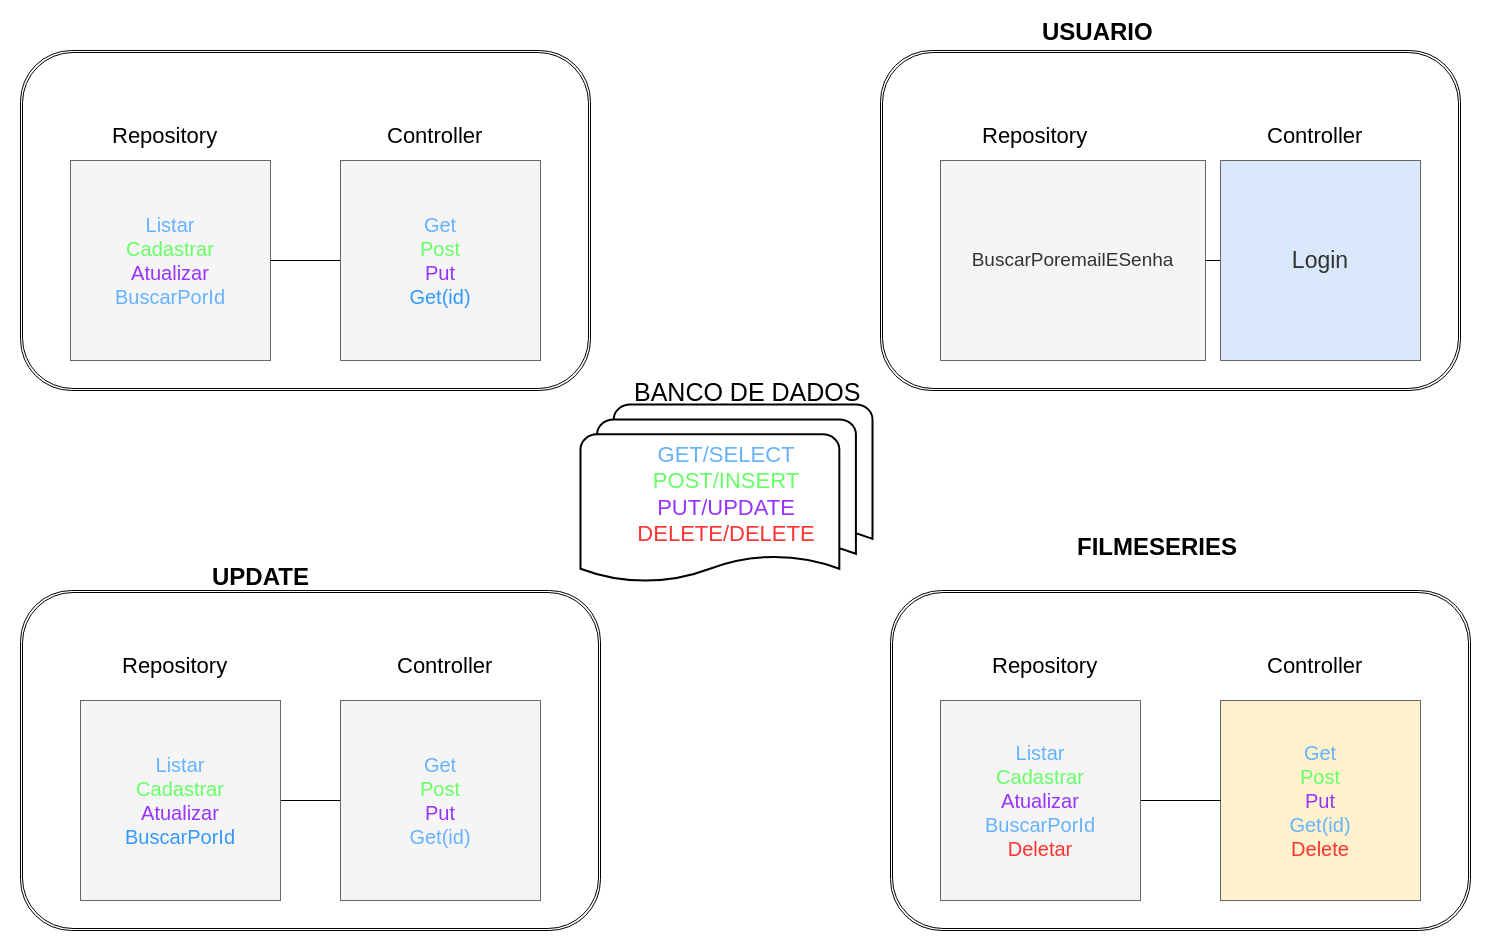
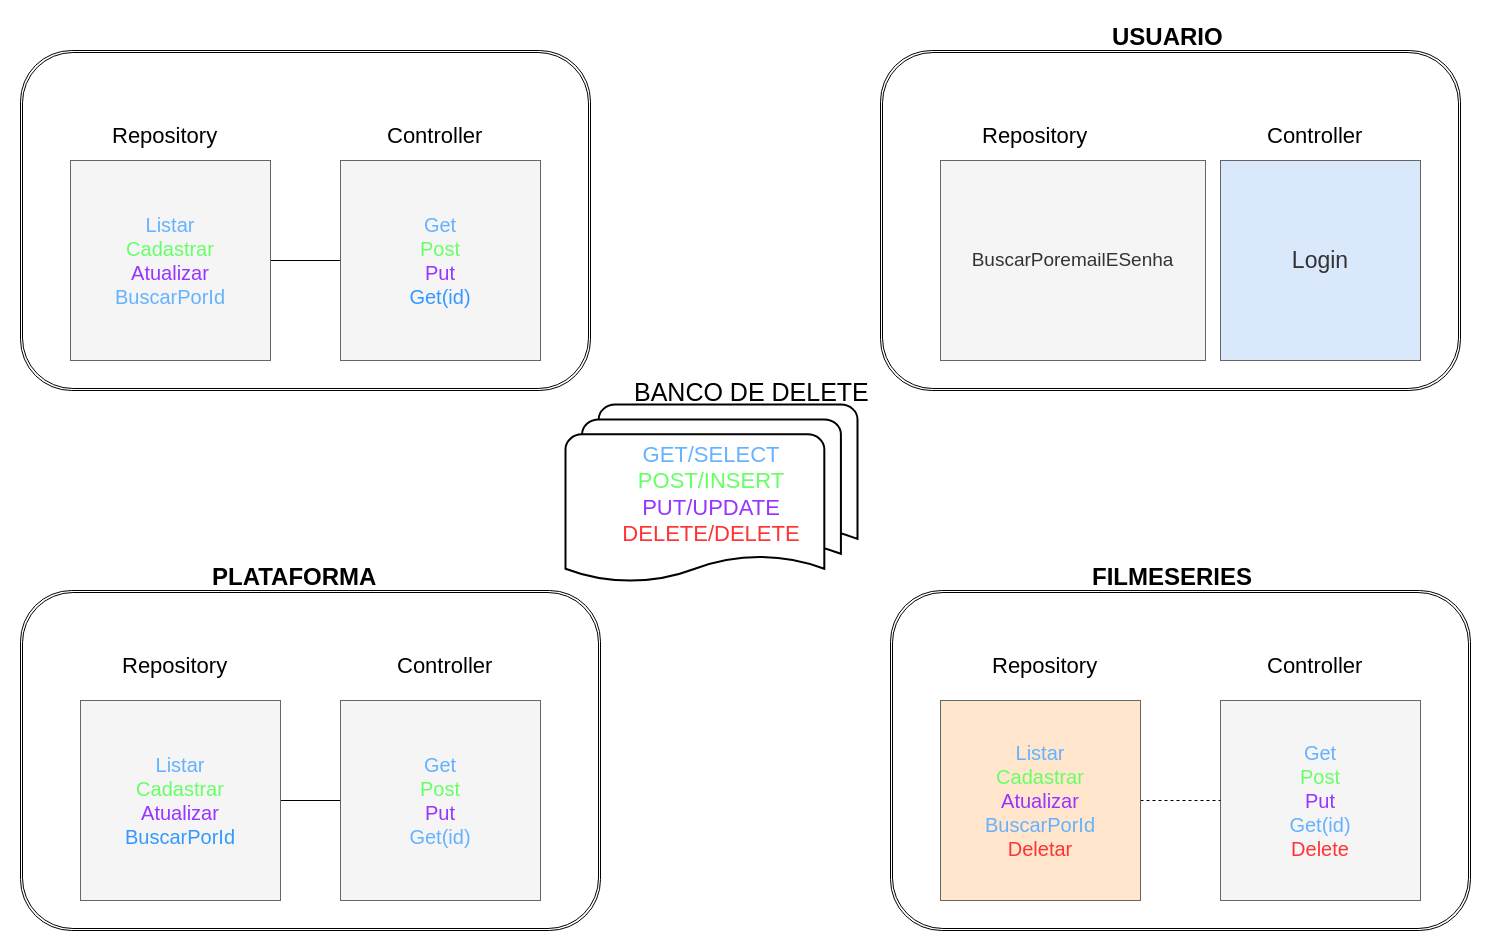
- <mxCell id="14" value="&lt;font style=&quot;font-size: 24px&quot;&gt;&lt;b&gt;USUARIO&lt;/b&gt;&lt;/font&gt;" style="text;html=1;resizable=0;points=[];autosize=1;align=left;verticalAlign=top;spacingTop=-4;" vertex="1" parent="1"><mxGeometry x="1040" y="15" width="130" height="20" as="geometry" /></mxCell>
+ <mxCell id="14" value="&lt;font style=&quot;font-size: 24px&quot;&gt;&lt;b&gt;USUARIO&lt;/b&gt;&lt;/font&gt;" style="text;html=1;resizable=0;points=[];autosize=1;align=left;verticalAlign=top;spacingTop=-4;" vertex="1" parent="1"><mxGeometry x="1110" y="20" width="130" height="20" as="geometry" /></mxCell>
- <mxCell id="9" style="edgeStyle=orthogonalEdgeStyle;rounded=0;orthogonalLoop=1;jettySize=auto;html=1;exitX=1;exitY=0.5;exitDx=0;exitDy=0;endArrow=none;endFill=0;" edge="1" parent="1" source="10" target="11"><mxGeometry relative="1" as="geometry" /></mxCell>
- <mxCell id="13" value="&lt;font style=&quot;font-size: 25px&quot;&gt;BANCO DE DADOS&lt;/font&gt;" style="text;html=1;resizable=0;points=[];autosize=1;align=left;verticalAlign=top;spacingTop=-4;" vertex="1" parent="1"><mxGeometry x="632" y="374" width="240" height="20" as="geometry" /></mxCell>
+ <mxCell id="13" value="&lt;font style=&quot;font-size: 25px&quot;&gt;BANCO DE DELETE&lt;/font&gt;" style="text;html=1;resizable=0;points=[];autosize=1;align=left;verticalAlign=top;spacingTop=-4;" vertex="1" parent="1"><mxGeometry x="632" y="374" width="240" height="20" as="geometry" /></mxCell>
- <mxCell id="2" value="&lt;span style=&quot;color: rgb(102 , 178 , 255) ; font-size: 22px&quot;&gt;GET/SELECT&lt;/span&gt;&lt;br&gt;&lt;font&gt;&lt;span style=&quot;font-size: 22px&quot;&gt;&lt;font color=&quot;#66ff66&quot;&gt;POST/INSERT&lt;/font&gt;&lt;/span&gt;&lt;font&gt;&lt;br&gt;&lt;span style=&quot;font-size: 22px&quot;&gt;&lt;font color=&quot;#9933ff&quot;&gt;PUT/UPDATE&lt;/font&gt;&lt;/span&gt;&lt;font size=&quot;1&quot; style=&quot;color: rgb(102 , 178 , 255)&quot;&gt;&lt;br&gt;&lt;/font&gt;&lt;/font&gt;&lt;font style=&quot;font-size: 22px&quot; color=&quot;#ff3333&quot;&gt;DELETE/DELETE&lt;/font&gt;&lt;br&gt;&lt;/font&gt;" style="strokeWidth=2;html=1;shape=mxgraph.flowchart.multi-document;whiteSpace=wrap;" parent="1" vertex="1"><mxGeometry x="580" y="404" width="292" height="180" as="geometry" /></mxCell>
+ <mxCell id="2" value="&lt;span style=&quot;color: rgb(102 , 178 , 255) ; font-size: 22px&quot;&gt;GET/SELECT&lt;/span&gt;&lt;br&gt;&lt;font&gt;&lt;span style=&quot;font-size: 22px&quot;&gt;&lt;font color=&quot;#66ff66&quot;&gt;POST/INSERT&lt;/font&gt;&lt;/span&gt;&lt;font&gt;&lt;br&gt;&lt;span style=&quot;font-size: 22px&quot;&gt;&lt;font color=&quot;#9933ff&quot;&gt;PUT/UPDATE&lt;/font&gt;&lt;/span&gt;&lt;font size=&quot;1&quot; style=&quot;color: rgb(102 , 178 , 255)&quot;&gt;&lt;br&gt;&lt;/font&gt;&lt;/font&gt;&lt;font style=&quot;font-size: 22px&quot; color=&quot;#ff3333&quot;&gt;DELETE/DELETE&lt;/font&gt;&lt;br&gt;&lt;/font&gt;" style="strokeWidth=2;html=1;shape=mxgraph.flowchart.multi-document;whiteSpace=wrap;" parent="1" vertex="1"><mxGeometry x="565" y="404" width="292" height="180" as="geometry" /></mxCell>
- <mxCell id="15" value="&lt;font style=&quot;font-size: 24px&quot;&gt;&lt;b&gt;FILMESERIES&lt;/b&gt;&lt;/font&gt;" style="text;html=1;resizable=0;points=[];autosize=1;align=left;verticalAlign=top;spacingTop=-4;" vertex="1" parent="1"><mxGeometry x="1075" y="530" width="180" height="20" as="geometry" /></mxCell>
+ <mxCell id="15" value="&lt;font style=&quot;font-size: 24px&quot;&gt;&lt;b&gt;FILMESERIES&lt;/b&gt;&lt;/font&gt;" style="text;html=1;resizable=0;points=[];autosize=1;align=left;verticalAlign=top;spacingTop=-4;" vertex="1" parent="1"><mxGeometry x="1090" y="560" width="180" height="20" as="geometry" /></mxCell>
- <mxCell id="16" value="&lt;font style=&quot;font-size: 24px&quot;&gt;&lt;b&gt;UPDATE&lt;/b&gt;&lt;/font&gt;" style="text;html=1;resizable=0;points=[];autosize=1;align=left;verticalAlign=top;spacingTop=-4;" vertex="1" parent="1"><mxGeometry x="210" y="560" width="180" height="20" as="geometry" /></mxCell>
+ <mxCell id="16" value="&lt;font style=&quot;font-size: 24px&quot;&gt;&lt;b&gt;PLATAFORMA&lt;/b&gt;&lt;/font&gt;" style="text;html=1;resizable=0;points=[];autosize=1;align=left;verticalAlign=top;spacingTop=-4;" vertex="1" parent="1"><mxGeometry x="210" y="560" width="180" height="20" as="geometry" /></mxCell>
- <mxCell id="30" value="&lt;font style=&quot;font-size: 20px&quot;&gt;&lt;font color=&quot;#66b2ff&quot;&gt;Listar&lt;br&gt;&lt;/font&gt;&lt;font color=&quot;#66ff66&quot;&gt;Cadastrar&lt;/font&gt;&lt;br&gt;&lt;font color=&quot;#9933ff&quot;&gt;Atualizar&lt;br&gt;&lt;/font&gt;&lt;font color=&quot;#66b2ff&quot;&gt;BuscarPorId&lt;br&gt;&lt;/font&gt;&lt;font color=&quot;#ff3333&quot;&gt;Deletar&lt;/font&gt;&lt;br&gt;&lt;/font&gt;" style="rounded=0;whiteSpace=wrap;html=1;fillColor=#f5f5f5;strokeColor=#666666;fontColor=#333333;" vertex="1" parent="1"><mxGeometry x="940" y="700" width="200" height="200" as="geometry" /></mxCell>
+ <mxCell id="30" value="&lt;font style=&quot;font-size: 20px&quot;&gt;&lt;font color=&quot;#66b2ff&quot;&gt;Listar&lt;br&gt;&lt;/font&gt;&lt;font color=&quot;#66ff66&quot;&gt;Cadastrar&lt;/font&gt;&lt;br&gt;&lt;font color=&quot;#9933ff&quot;&gt;Atualizar&lt;br&gt;&lt;/font&gt;&lt;font color=&quot;#66b2ff&quot;&gt;BuscarPorId&lt;br&gt;&lt;/font&gt;&lt;font color=&quot;#ff3333&quot;&gt;Deletar&lt;/font&gt;&lt;br&gt;&lt;/font&gt;" style="rounded=0;whiteSpace=wrap;html=1;fillColor=#ffe6cc;strokeColor=#666666;fontColor=#333333;" vertex="1" parent="1"><mxGeometry x="940" y="700" width="200" height="200" as="geometry" /></mxCell>
- <mxCell id="29" style="edgeStyle=orthogonalEdgeStyle;rounded=0;orthogonalLoop=1;jettySize=auto;html=1;exitX=1;exitY=0.5;exitDx=0;exitDy=0;endArrow=none;endFill=0;" edge="1" parent="1" source="30" target="28"><mxGeometry relative="1" as="geometry" /></mxCell>
+ <mxCell id="29" style="edgeStyle=orthogonalEdgeStyle;rounded=0;orthogonalLoop=1;jettySize=auto;html=1;exitX=1;exitY=0.5;exitDx=0;exitDy=0;endArrow=none;endFill=0;dashed=1;" edge="1" parent="1" source="30" target="28"><mxGeometry relative="1" as="geometry" /></mxCell>
- <mxCell id="28" value="&lt;font style=&quot;font-size: 20px&quot;&gt;&lt;font color=&quot;#66b2ff&quot;&gt;Get&lt;/font&gt;&lt;br&gt;&lt;font color=&quot;#66ff66&quot;&gt;Post&lt;/font&gt;&lt;br&gt;&lt;font color=&quot;#9933ff&quot;&gt;Put&lt;/font&gt;&lt;br&gt;&lt;font color=&quot;#66b2ff&quot;&gt;Get(id)&lt;br&gt;&lt;/font&gt;&lt;font color=&quot;#ff3333&quot;&gt;Delete&lt;/font&gt;&lt;br&gt;&lt;/font&gt;" style="rounded=0;whiteSpace=wrap;html=1;fillColor=#fff2cc;strokeColor=#666666;fontColor=#333333;" vertex="1" parent="1"><mxGeometry x="1220" y="700" width="200" height="200" as="geometry" /></mxCell>
+ <mxCell id="28" value="&lt;font style=&quot;font-size: 20px&quot;&gt;&lt;font color=&quot;#66b2ff&quot;&gt;Get&lt;/font&gt;&lt;br&gt;&lt;font color=&quot;#66ff66&quot;&gt;Post&lt;/font&gt;&lt;br&gt;&lt;font color=&quot;#9933ff&quot;&gt;Put&lt;/font&gt;&lt;br&gt;&lt;font color=&quot;#66b2ff&quot;&gt;Get(id)&lt;br&gt;&lt;/font&gt;&lt;font color=&quot;#ff3333&quot;&gt;Delete&lt;/font&gt;&lt;br&gt;&lt;/font&gt;" style="rounded=0;whiteSpace=wrap;html=1;fillColor=#f5f5f5;strokeColor=#666666;fontColor=#333333;" vertex="1" parent="1"><mxGeometry x="1220" y="700" width="200" height="200" as="geometry" /></mxCell>
